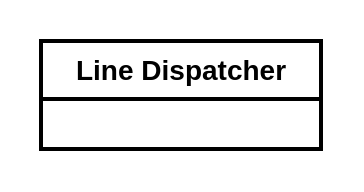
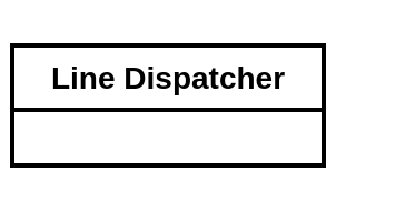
- <mxCell id="2" value="&lt;font style=&quot;font-size: 14px&quot;&gt;Line Dispatcher&lt;/font&gt;" style="swimlane;fontStyle=1;align=center;verticalAlign=middle;childLayout=stackLayout;horizontal=1;startSize=29;horizontalStack=0;resizeParent=1;resizeParentMax=0;resizeLast=0;collapsible=0;marginBottom=0;html=1;strokeWidth=2;" vertex="1" parent="1"><mxGeometry x="20" y="20" width="140" height="54" as="geometry" /></mxCell>
+ <mxCell id="2" value="&lt;font style=&quot;font-size: 14px&quot;&gt;Line Dispatcher&lt;/font&gt;" style="swimlane;fontStyle=1;align=center;verticalAlign=middle;childLayout=stackLayout;horizontal=1;startSize=29;horizontalStack=0;resizeParent=1;resizeParentMax=0;resizeLast=0;collapsible=0;marginBottom=0;html=1;strokeWidth=2;" vertex="1" parent="1"><mxGeometry x="5" y="20" width="140" height="54" as="geometry" /></mxCell>
